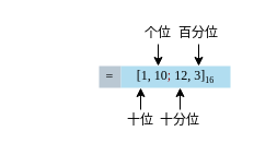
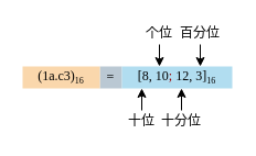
+ <mxCell id="3" value="&lt;font face=&quot;Comic Sans MS&quot;&gt;(1a.c3)&lt;sub&gt;&lt;font style=&quot;font-size: 8px;&quot;&gt;16&lt;/font&gt;&lt;/sub&gt;&lt;/font&gt;" style="text;html=1;strokeColor=none;fillColor=#fad7ac;align=center;verticalAlign=middle;whiteSpace=wrap;rounded=0;" vertex="1" parent="1"><mxGeometry x="20" y="60" width="70" height="20" as="geometry" /></mxCell>
- <mxCell id="4" value="&lt;font face=&quot;Comic Sans MS&quot;&gt;[1, 10&lt;font color=&quot;#990000&quot;&gt;;&lt;/font&gt; 12, 3]&lt;sub&gt;&lt;font style=&quot;font-size: 8px;&quot;&gt;16&lt;/font&gt;&lt;/sub&gt;&lt;/font&gt;" style="text;html=1;strokeColor=none;fillColor=#b1ddf0;align=center;verticalAlign=middle;whiteSpace=wrap;rounded=0;" vertex="1" parent="1"><mxGeometry x="110" y="60" width="100" height="20" as="geometry" /></mxCell>
+ <mxCell id="4" value="&lt;font face=&quot;Comic Sans MS&quot;&gt;[8, 10&lt;font color=&quot;#990000&quot;&gt;;&lt;/font&gt; 12, 3]&lt;sub&gt;&lt;font style=&quot;font-size: 8px;&quot;&gt;16&lt;/font&gt;&lt;/sub&gt;&lt;/font&gt;" style="text;html=1;strokeColor=none;fillColor=#b1ddf0;align=center;verticalAlign=middle;whiteSpace=wrap;rounded=0;" vertex="1" parent="1"><mxGeometry x="110" y="60" width="100" height="20" as="geometry" /></mxCell>
